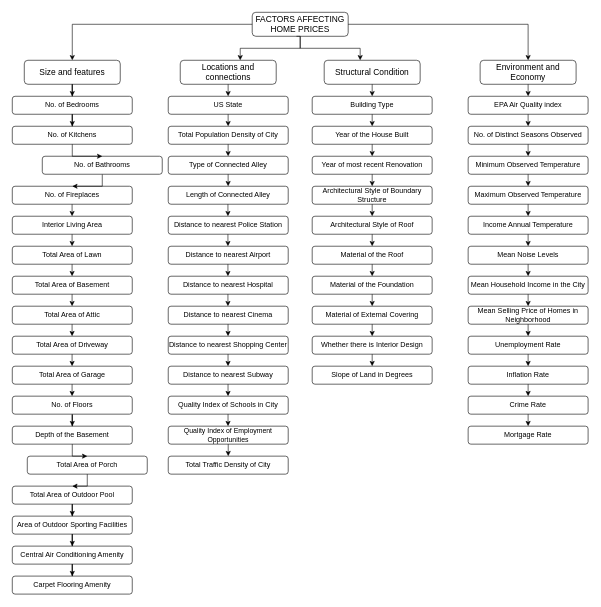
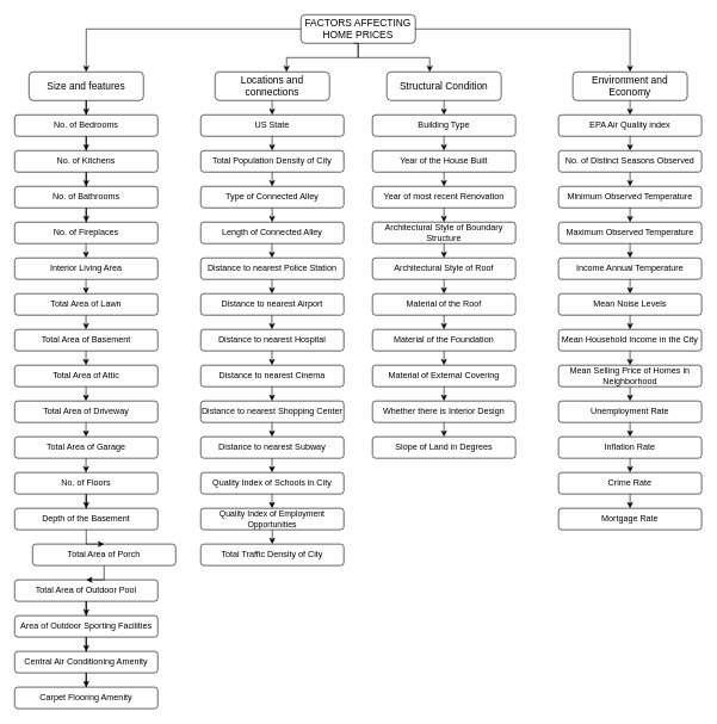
- <mxCell id="19" value="&lt;font style=&quot;font-size: 12px;&quot;&gt;No. of Bathrooms&lt;/font&gt;" style="rounded=1;whiteSpace=wrap;html=1;" vertex="1" parent="2"><mxGeometry x="50" y="240" width="200" height="30" as="geometry" /></mxCell>
+ <mxCell id="19" value="&lt;font style=&quot;font-size: 12px;&quot;&gt;No. of Bathrooms&lt;/font&gt;" style="rounded=1;whiteSpace=wrap;html=1;" vertex="1" parent="2"><mxGeometry y="240" width="200" height="30" as="geometry" /></mxCell>
